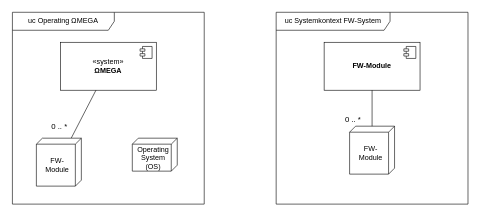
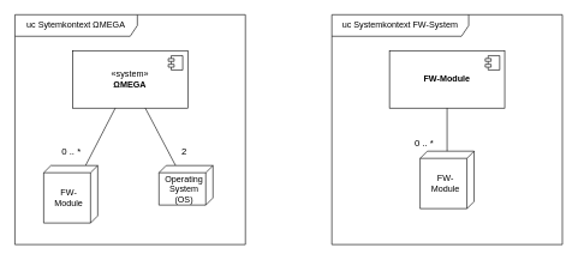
- <mxCell id="2" value="uc Operating&amp;nbsp;ΩMEGA" style="shape=umlFrame;whiteSpace=wrap;html=1;pointerEvents=0;recursiveResize=0;container=1;collapsible=0;width=170;height=30;" vertex="1" parent="1"><mxGeometry x="20" y="20" width="320" height="320" as="geometry" /></mxCell>
+ <mxCell id="2" value="uc Sytemkontext&amp;nbsp;ΩMEGA" style="shape=umlFrame;whiteSpace=wrap;html=1;pointerEvents=0;recursiveResize=0;container=1;collapsible=0;width=170;height=30;" vertex="1" parent="1"><mxGeometry x="20" y="20" width="320" height="320" as="geometry" /></mxCell>
+ <mxCell id="9" style="rounded=0;orthogonalLoop=1;jettySize=auto;html=1;endArrow=none;endFill=0;" edge="1" parent="1" source="11" target="4"><mxGeometry relative="1" as="geometry" /></mxCell>
+ <mxCell id="10" value="2" style="edgeLabel;html=1;align=center;verticalAlign=middle;resizable=0;points=[];fontSize=13;" vertex="1" connectable="0" parent="9"><mxGeometry x="-0.596" relative="1" as="geometry"><mxPoint x="20" y="-4" as="offset" /></mxGeometry></mxCell>
